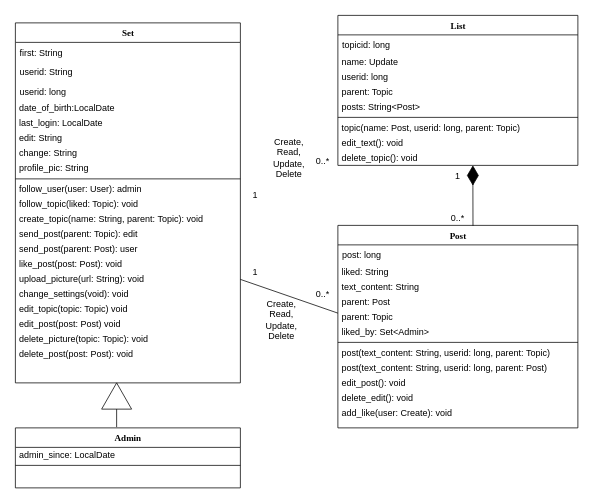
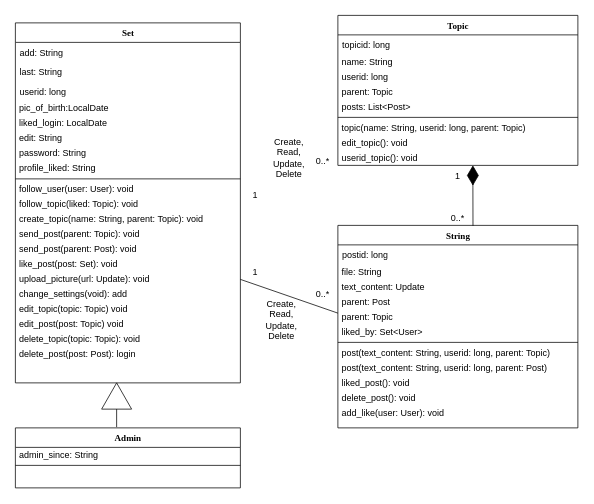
- <mxCell id="24" value="List" style="swimlane;html=1;fontStyle=1;align=center;verticalAlign=top;childLayout=stackLayout;horizontal=1;startSize=26;horizontalStack=0;resizeParent=1;resizeLast=0;collapsible=1;marginBottom=0;swimlaneFillColor=#ffffff;rounded=0;shadow=0;comic=0;labelBackgroundColor=none;strokeColor=#000000;strokeWidth=1;fillColor=none;fontFamily=Verdana;fontSize=12;fontColor=#000000;" parent="1" vertex="1"><mxGeometry x="450" y="20" width="320" height="200" as="geometry" /></mxCell>
+ <mxCell id="24" value="Topic" style="swimlane;html=1;fontStyle=1;align=center;verticalAlign=top;childLayout=stackLayout;horizontal=1;startSize=26;horizontalStack=0;resizeParent=1;resizeLast=0;collapsible=1;marginBottom=0;swimlaneFillColor=#ffffff;rounded=0;shadow=0;comic=0;labelBackgroundColor=none;strokeColor=#000000;strokeWidth=1;fillColor=none;fontFamily=Verdana;fontSize=12;fontColor=#000000;" parent="1" vertex="1"><mxGeometry x="450" y="20" width="320" height="200" as="geometry" /></mxCell>
- <mxCell id="3" value="first: String" style="text;html=1;strokeColor=none;fillColor=none;align=left;verticalAlign=top;spacingLeft=4;spacingRight=4;whiteSpace=wrap;overflow=hidden;rotatable=0;points=[[0,0.5],[1,0.5]];portConstraint=eastwest;" parent="2" vertex="1"><mxGeometry y="26" width="300" height="26" as="geometry" /></mxCell>
+ <mxCell id="3" value="add: String" style="text;html=1;strokeColor=none;fillColor=none;align=left;verticalAlign=top;spacingLeft=4;spacingRight=4;whiteSpace=wrap;overflow=hidden;rotatable=0;points=[[0,0.5],[1,0.5]];portConstraint=eastwest;" parent="2" vertex="1"><mxGeometry y="26" width="300" height="26" as="geometry" /></mxCell>
- <mxCell id="26" value="&amp;nbsp;name: Update" style="text;html=1;strokeColor=none;fillColor=none;align=left;verticalAlign=middle;whiteSpace=wrap;rounded=0;" vertex="1" parent="24"><mxGeometry y="52" width="320" height="20" as="geometry" /></mxCell>
+ <mxCell id="26" value="&amp;nbsp;name: String" style="text;html=1;strokeColor=none;fillColor=none;align=left;verticalAlign=middle;whiteSpace=wrap;rounded=0;" vertex="1" parent="24"><mxGeometry y="52" width="320" height="20" as="geometry" /></mxCell>
- <mxCell id="4" value="userid: String&lt;br&gt;" style="text;html=1;strokeColor=none;fillColor=none;align=left;verticalAlign=top;spacingLeft=4;spacingRight=4;whiteSpace=wrap;overflow=hidden;rotatable=0;points=[[0,0.5],[1,0.5]];portConstraint=eastwest;" parent="2" vertex="1"><mxGeometry y="52" width="300" height="26" as="geometry" /></mxCell>
+ <mxCell id="4" value="last: String&lt;br&gt;" style="text;html=1;strokeColor=none;fillColor=none;align=left;verticalAlign=top;spacingLeft=4;spacingRight=4;whiteSpace=wrap;overflow=hidden;rotatable=0;points=[[0,0.5],[1,0.5]];portConstraint=eastwest;" parent="2" vertex="1"><mxGeometry y="52" width="300" height="26" as="geometry" /></mxCell>
- <mxCell id="29" value="&amp;nbsp;posts: String&amp;lt;Post&amp;gt;" style="text;html=1;strokeColor=none;fillColor=none;align=left;verticalAlign=middle;whiteSpace=wrap;rounded=0;" vertex="1" parent="24"><mxGeometry y="112" width="320" height="20" as="geometry" /></mxCell>
+ <mxCell id="29" value="&amp;nbsp;posts: List&amp;lt;Post&amp;gt;" style="text;html=1;strokeColor=none;fillColor=none;align=left;verticalAlign=middle;whiteSpace=wrap;rounded=0;" vertex="1" parent="24"><mxGeometry y="112" width="320" height="20" as="geometry" /></mxCell>
- <mxCell id="6" value="&amp;nbsp;date_of_birth:LocalDate" style="text;html=1;strokeColor=none;fillColor=none;align=left;verticalAlign=middle;whiteSpace=wrap;rounded=0;" vertex="1" parent="2"><mxGeometry y="104" width="300" height="20" as="geometry" /></mxCell>
+ <mxCell id="6" value="&amp;nbsp;pic_of_birth:LocalDate" style="text;html=1;strokeColor=none;fillColor=none;align=left;verticalAlign=middle;whiteSpace=wrap;rounded=0;" vertex="1" parent="2"><mxGeometry y="104" width="300" height="20" as="geometry" /></mxCell>
- <mxCell id="7" value="&amp;nbsp;last_login: LocalDate" style="text;html=1;strokeColor=none;fillColor=none;align=left;verticalAlign=middle;whiteSpace=wrap;rounded=0;" vertex="1" parent="2"><mxGeometry y="124" width="300" height="20" as="geometry" /></mxCell>
+ <mxCell id="7" value="&amp;nbsp;liked_login: LocalDate" style="text;html=1;strokeColor=none;fillColor=none;align=left;verticalAlign=middle;whiteSpace=wrap;rounded=0;" vertex="1" parent="2"><mxGeometry y="124" width="300" height="20" as="geometry" /></mxCell>
- <mxCell id="31" value="&amp;nbsp;topic(name: Post, userid: long, parent: Topic)" style="text;html=1;strokeColor=none;fillColor=none;align=left;verticalAlign=middle;whiteSpace=wrap;rounded=0;" vertex="1" parent="24"><mxGeometry y="140" width="320" height="20" as="geometry" /></mxCell>
+ <mxCell id="31" value="&amp;nbsp;topic(name: String, userid: long, parent: Topic)" style="text;html=1;strokeColor=none;fillColor=none;align=left;verticalAlign=middle;whiteSpace=wrap;rounded=0;" vertex="1" parent="24"><mxGeometry y="140" width="320" height="20" as="geometry" /></mxCell>
- <mxCell id="32" value="&amp;nbsp;edit_text(): void" style="text;html=1;strokeColor=none;fillColor=none;align=left;verticalAlign=middle;whiteSpace=wrap;rounded=0;" vertex="1" parent="24"><mxGeometry y="160" width="320" height="20" as="geometry" /></mxCell>
+ <mxCell id="32" value="&amp;nbsp;edit_topic(): void" style="text;html=1;strokeColor=none;fillColor=none;align=left;verticalAlign=middle;whiteSpace=wrap;rounded=0;" vertex="1" parent="24"><mxGeometry y="160" width="320" height="20" as="geometry" /></mxCell>
- <mxCell id="9" value="&amp;nbsp;change: String" style="text;html=1;strokeColor=none;fillColor=none;align=left;verticalAlign=middle;whiteSpace=wrap;rounded=0;" vertex="1" parent="2"><mxGeometry y="164" width="300" height="20" as="geometry" /></mxCell>
+ <mxCell id="9" value="&amp;nbsp;password: String" style="text;html=1;strokeColor=none;fillColor=none;align=left;verticalAlign=middle;whiteSpace=wrap;rounded=0;" vertex="1" parent="2"><mxGeometry y="164" width="300" height="20" as="geometry" /></mxCell>
- <mxCell id="33" value="&amp;nbsp;delete_topic(): void" style="text;html=1;strokeColor=none;fillColor=none;align=left;verticalAlign=middle;whiteSpace=wrap;rounded=0;" vertex="1" parent="24"><mxGeometry y="180" width="320" height="20" as="geometry" /></mxCell>
+ <mxCell id="33" value="&amp;nbsp;userid_topic(): void" style="text;html=1;strokeColor=none;fillColor=none;align=left;verticalAlign=middle;whiteSpace=wrap;rounded=0;" vertex="1" parent="24"><mxGeometry y="180" width="320" height="20" as="geometry" /></mxCell>
- <mxCell id="10" value="&amp;nbsp;profile_pic: String" style="text;html=1;strokeColor=none;fillColor=none;align=left;verticalAlign=middle;whiteSpace=wrap;rounded=0;" vertex="1" parent="2"><mxGeometry y="184" width="300" height="20" as="geometry" /></mxCell>
+ <mxCell id="10" value="&amp;nbsp;profile_liked: String" style="text;html=1;strokeColor=none;fillColor=none;align=left;verticalAlign=middle;whiteSpace=wrap;rounded=0;" vertex="1" parent="2"><mxGeometry y="184" width="300" height="20" as="geometry" /></mxCell>
- <mxCell id="12" value="&amp;nbsp;follow_user(user: User): admin" style="text;html=1;strokeColor=none;fillColor=none;align=left;verticalAlign=middle;whiteSpace=wrap;rounded=0;" vertex="1" parent="2"><mxGeometry y="212" width="300" height="20" as="geometry" /></mxCell>
+ <mxCell id="12" value="&amp;nbsp;follow_user(user: User): void" style="text;html=1;strokeColor=none;fillColor=none;align=left;verticalAlign=middle;whiteSpace=wrap;rounded=0;" vertex="1" parent="2"><mxGeometry y="212" width="300" height="20" as="geometry" /></mxCell>
- <mxCell id="15" value="&amp;nbsp;send_post(parent: Topic): edit&amp;nbsp;" style="text;html=1;strokeColor=none;fillColor=none;align=left;verticalAlign=middle;whiteSpace=wrap;rounded=0;" vertex="1" parent="2"><mxGeometry y="272" width="300" height="20" as="geometry" /></mxCell>
+ <mxCell id="15" value="&amp;nbsp;send_post(parent: Topic): void&amp;nbsp;" style="text;html=1;strokeColor=none;fillColor=none;align=left;verticalAlign=middle;whiteSpace=wrap;rounded=0;" vertex="1" parent="2"><mxGeometry y="272" width="300" height="20" as="geometry" /></mxCell>
- <mxCell id="42" value="Post" style="swimlane;html=1;fontStyle=1;align=center;verticalAlign=top;childLayout=stackLayout;horizontal=1;startSize=26;horizontalStack=0;resizeParent=1;resizeLast=0;collapsible=1;marginBottom=0;swimlaneFillColor=#ffffff;rounded=0;shadow=0;comic=0;labelBackgroundColor=none;strokeColor=#000000;strokeWidth=1;fillColor=none;fontFamily=Verdana;fontSize=12;fontColor=#000000;" vertex="1" parent="1"><mxGeometry x="450" y="300" width="320" height="270" as="geometry" /></mxCell>
+ <mxCell id="42" value="String" style="swimlane;html=1;fontStyle=1;align=center;verticalAlign=top;childLayout=stackLayout;horizontal=1;startSize=26;horizontalStack=0;resizeParent=1;resizeLast=0;collapsible=1;marginBottom=0;swimlaneFillColor=#ffffff;rounded=0;shadow=0;comic=0;labelBackgroundColor=none;strokeColor=#000000;strokeWidth=1;fillColor=none;fontFamily=Verdana;fontSize=12;fontColor=#000000;" vertex="1" parent="1"><mxGeometry x="450" y="300" width="320" height="270" as="geometry" /></mxCell>
- <mxCell id="16" value="&amp;nbsp;send_post(parent: Post): user&amp;nbsp;" style="text;html=1;strokeColor=none;fillColor=none;align=left;verticalAlign=middle;whiteSpace=wrap;rounded=0;" vertex="1" parent="2"><mxGeometry y="292" width="300" height="20" as="geometry" /></mxCell>
+ <mxCell id="16" value="&amp;nbsp;send_post(parent: Post): void&amp;nbsp;" style="text;html=1;strokeColor=none;fillColor=none;align=left;verticalAlign=middle;whiteSpace=wrap;rounded=0;" vertex="1" parent="2"><mxGeometry y="292" width="300" height="20" as="geometry" /></mxCell>
- <mxCell id="43" value="post: long" style="text;html=1;strokeColor=none;fillColor=none;align=left;verticalAlign=top;spacingLeft=4;spacingRight=4;whiteSpace=wrap;overflow=hidden;rotatable=0;points=[[0,0.5],[1,0.5]];portConstraint=eastwest;" vertex="1" parent="42"><mxGeometry y="26" width="320" height="26" as="geometry" /></mxCell>
+ <mxCell id="43" value="postid: long" style="text;html=1;strokeColor=none;fillColor=none;align=left;verticalAlign=top;spacingLeft=4;spacingRight=4;whiteSpace=wrap;overflow=hidden;rotatable=0;points=[[0,0.5],[1,0.5]];portConstraint=eastwest;" vertex="1" parent="42"><mxGeometry y="26" width="320" height="26" as="geometry" /></mxCell>
- <mxCell id="17" value="&amp;nbsp;like_post(post: Post): void" style="text;html=1;strokeColor=none;fillColor=none;align=left;verticalAlign=middle;whiteSpace=wrap;rounded=0;" vertex="1" parent="2"><mxGeometry y="312" width="300" height="20" as="geometry" /></mxCell>
+ <mxCell id="17" value="&amp;nbsp;like_post(post: Set): void" style="text;html=1;strokeColor=none;fillColor=none;align=left;verticalAlign=middle;whiteSpace=wrap;rounded=0;" vertex="1" parent="2"><mxGeometry y="312" width="300" height="20" as="geometry" /></mxCell>
- <mxCell id="44" value="&amp;nbsp;liked: String" style="text;html=1;strokeColor=none;fillColor=none;align=left;verticalAlign=middle;whiteSpace=wrap;rounded=0;" vertex="1" parent="42"><mxGeometry y="52" width="320" height="20" as="geometry" /></mxCell>
+ <mxCell id="44" value="&amp;nbsp;file: String" style="text;html=1;strokeColor=none;fillColor=none;align=left;verticalAlign=middle;whiteSpace=wrap;rounded=0;" vertex="1" parent="42"><mxGeometry y="52" width="320" height="20" as="geometry" /></mxCell>
- <mxCell id="18" value="&amp;nbsp;upload_picture(url: String): void" style="text;html=1;strokeColor=none;fillColor=none;align=left;verticalAlign=middle;whiteSpace=wrap;rounded=0;" vertex="1" parent="2"><mxGeometry y="332" width="300" height="20" as="geometry" /></mxCell>
+ <mxCell id="18" value="&amp;nbsp;upload_picture(url: Update): void" style="text;html=1;strokeColor=none;fillColor=none;align=left;verticalAlign=middle;whiteSpace=wrap;rounded=0;" vertex="1" parent="2"><mxGeometry y="332" width="300" height="20" as="geometry" /></mxCell>
- <mxCell id="45" value="&amp;nbsp;text_content: String" style="text;html=1;strokeColor=none;fillColor=none;align=left;verticalAlign=middle;whiteSpace=wrap;rounded=0;" vertex="1" parent="42"><mxGeometry y="72" width="320" height="20" as="geometry" /></mxCell>
+ <mxCell id="45" value="&amp;nbsp;text_content: Update" style="text;html=1;strokeColor=none;fillColor=none;align=left;verticalAlign=middle;whiteSpace=wrap;rounded=0;" vertex="1" parent="42"><mxGeometry y="72" width="320" height="20" as="geometry" /></mxCell>
- <mxCell id="19" value="&amp;nbsp;change_settings(void): void" style="text;html=1;strokeColor=none;fillColor=none;align=left;verticalAlign=middle;whiteSpace=wrap;rounded=0;" vertex="1" parent="2"><mxGeometry y="352" width="300" height="20" as="geometry" /></mxCell>
+ <mxCell id="19" value="&amp;nbsp;change_settings(void): add" style="text;html=1;strokeColor=none;fillColor=none;align=left;verticalAlign=middle;whiteSpace=wrap;rounded=0;" vertex="1" parent="2"><mxGeometry y="352" width="300" height="20" as="geometry" /></mxCell>
- <mxCell id="21" value="&lt;div&gt;&lt;span style=&quot;font-family: &amp;#34;helvetica&amp;#34;&quot;&gt;&amp;nbsp;edit_post(post: Post) void&lt;/span&gt;&lt;/div&gt;" style="text;html=1;strokeColor=none;fillColor=none;align=left;verticalAlign=middle;whiteSpace=wrap;rounded=0;" vertex="1" parent="2"><mxGeometry y="392" width="300" height="20" as="geometry" /></mxCell>
+ <mxCell id="21" value="&lt;div&gt;&lt;span style=&quot;font-family: &amp;#34;helvetica&amp;#34;&quot;&gt;&amp;nbsp;edit_post(post: Topic) void&lt;/span&gt;&lt;/div&gt;" style="text;html=1;strokeColor=none;fillColor=none;align=left;verticalAlign=middle;whiteSpace=wrap;rounded=0;" vertex="1" parent="2"><mxGeometry y="392" width="300" height="20" as="geometry" /></mxCell>
- <mxCell id="48" value="&amp;nbsp;liked_by: Set&amp;lt;Admin&amp;gt;" style="text;html=1;strokeColor=none;fillColor=none;align=left;verticalAlign=middle;whiteSpace=wrap;rounded=0;" vertex="1" parent="42"><mxGeometry y="132" width="320" height="20" as="geometry" /></mxCell>
+ <mxCell id="48" value="&amp;nbsp;liked_by: Set&amp;lt;User&amp;gt;" style="text;html=1;strokeColor=none;fillColor=none;align=left;verticalAlign=middle;whiteSpace=wrap;rounded=0;" vertex="1" parent="42"><mxGeometry y="132" width="320" height="20" as="geometry" /></mxCell>
- <mxCell id="22" value="&amp;nbsp;delete_picture(topic: Topic): void" style="text;html=1;strokeColor=none;fillColor=none;align=left;verticalAlign=middle;whiteSpace=wrap;rounded=0;" vertex="1" parent="2"><mxGeometry y="412" width="300" height="20" as="geometry" /></mxCell>
+ <mxCell id="22" value="&amp;nbsp;delete_topic(topic: Topic): void" style="text;html=1;strokeColor=none;fillColor=none;align=left;verticalAlign=middle;whiteSpace=wrap;rounded=0;" vertex="1" parent="2"><mxGeometry y="412" width="300" height="20" as="geometry" /></mxCell>
- <mxCell id="23" value="&amp;nbsp;delete_post(post: Post): void" style="text;html=1;strokeColor=none;fillColor=none;align=left;verticalAlign=middle;whiteSpace=wrap;rounded=0;" vertex="1" parent="2"><mxGeometry y="432" width="300" height="20" as="geometry" /></mxCell>
+ <mxCell id="23" value="&amp;nbsp;delete_post(post: Post): login" style="text;html=1;strokeColor=none;fillColor=none;align=left;verticalAlign=middle;whiteSpace=wrap;rounded=0;" vertex="1" parent="2"><mxGeometry y="432" width="300" height="20" as="geometry" /></mxCell>
- <mxCell id="52" value="&amp;nbsp;edit_post(): void" style="text;html=1;strokeColor=none;fillColor=none;align=left;verticalAlign=middle;whiteSpace=wrap;rounded=0;" vertex="1" parent="42"><mxGeometry y="200" width="320" height="20" as="geometry" /></mxCell>
+ <mxCell id="52" value="&amp;nbsp;liked_post(): void" style="text;html=1;strokeColor=none;fillColor=none;align=left;verticalAlign=middle;whiteSpace=wrap;rounded=0;" vertex="1" parent="42"><mxGeometry y="200" width="320" height="20" as="geometry" /></mxCell>
- <mxCell id="53" value="&amp;nbsp;delete_edit(): void" style="text;html=1;strokeColor=none;fillColor=none;align=left;verticalAlign=middle;whiteSpace=wrap;rounded=0;" vertex="1" parent="42"><mxGeometry y="220" width="320" height="20" as="geometry" /></mxCell>
+ <mxCell id="53" value="&amp;nbsp;delete_post(): void" style="text;html=1;strokeColor=none;fillColor=none;align=left;verticalAlign=middle;whiteSpace=wrap;rounded=0;" vertex="1" parent="42"><mxGeometry y="220" width="320" height="20" as="geometry" /></mxCell>
- <mxCell id="54" value="&amp;nbsp;add_like(user: Create): void" style="text;html=1;strokeColor=none;fillColor=none;align=left;verticalAlign=middle;whiteSpace=wrap;rounded=0;" vertex="1" parent="42"><mxGeometry y="240" width="320" height="20" as="geometry" /></mxCell>
+ <mxCell id="54" value="&amp;nbsp;add_like(user: User): void" style="text;html=1;strokeColor=none;fillColor=none;align=left;verticalAlign=middle;whiteSpace=wrap;rounded=0;" vertex="1" parent="42"><mxGeometry y="240" width="320" height="20" as="geometry" /></mxCell>
- <mxCell id="35" value="&amp;nbsp;admin_since: LocalDate" style="text;html=1;strokeColor=none;fillColor=none;align=left;verticalAlign=middle;whiteSpace=wrap;rounded=0;" vertex="1" parent="34"><mxGeometry y="26" width="300" height="20" as="geometry" /></mxCell>
+ <mxCell id="35" value="&amp;nbsp;admin_since: String" style="text;html=1;strokeColor=none;fillColor=none;align=left;verticalAlign=middle;whiteSpace=wrap;rounded=0;" vertex="1" parent="34"><mxGeometry y="26" width="300" height="20" as="geometry" /></mxCell>
